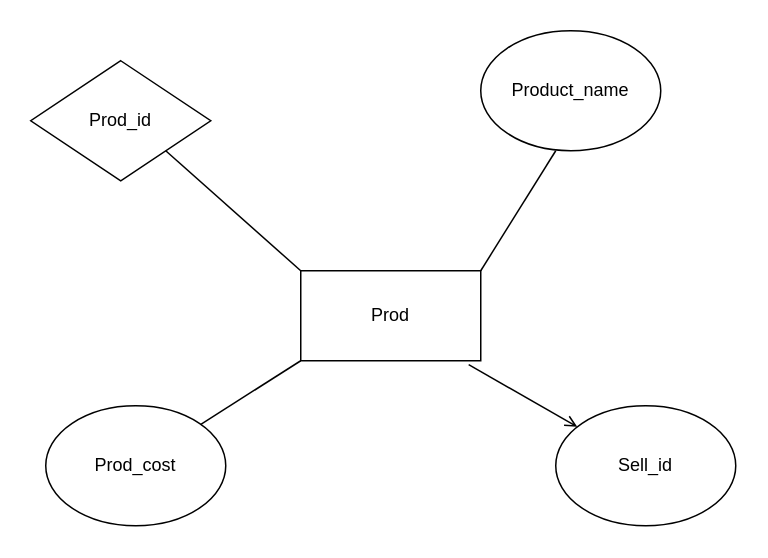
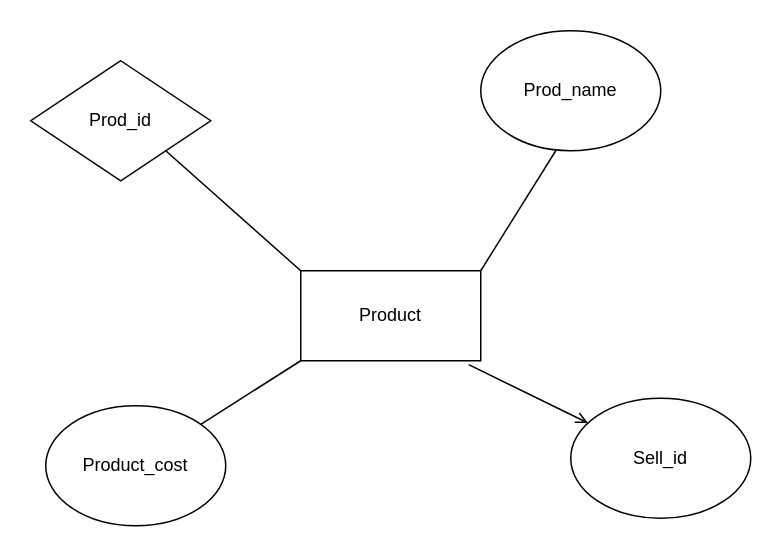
- <mxCell id="8" value="Product_name" style="ellipse;whiteSpace=wrap;html=1;" vertex="1" parent="1"><mxGeometry x="320" y="20" width="120" height="80" as="geometry" /></mxCell>
+ <mxCell id="8" value="Prod_name" style="ellipse;whiteSpace=wrap;html=1;" vertex="1" parent="1"><mxGeometry x="320" y="20" width="120" height="80" as="geometry" /></mxCell>
- <mxCell id="2" value="Prod" style="rounded=0;whiteSpace=wrap;html=1;" parent="1" vertex="1"><mxGeometry x="200" y="180" width="120" height="60" as="geometry" /></mxCell>
+ <mxCell id="2" value="Product" style="rounded=0;whiteSpace=wrap;html=1;" parent="1" vertex="1"><mxGeometry x="200" y="180" width="120" height="60" as="geometry" /></mxCell>
- <mxCell id="10" value="Prod_cost" style="ellipse;whiteSpace=wrap;html=1;" vertex="1" parent="1"><mxGeometry x="30" y="270" width="120" height="80" as="geometry" /></mxCell>
+ <mxCell id="10" value="Product_cost" style="ellipse;whiteSpace=wrap;html=1;" vertex="1" parent="1"><mxGeometry x="30" y="270" width="120" height="80" as="geometry" /></mxCell>
- <mxCell id="9" value="Sell_id" style="ellipse;whiteSpace=wrap;html=1;" vertex="1" parent="1"><mxGeometry x="370" y="270" width="120" height="80" as="geometry" /></mxCell>
+ <mxCell id="9" value="Sell_id" style="ellipse;whiteSpace=wrap;html=1;" vertex="1" parent="1"><mxGeometry x="380" y="265" width="120" height="80" as="geometry" /></mxCell>
